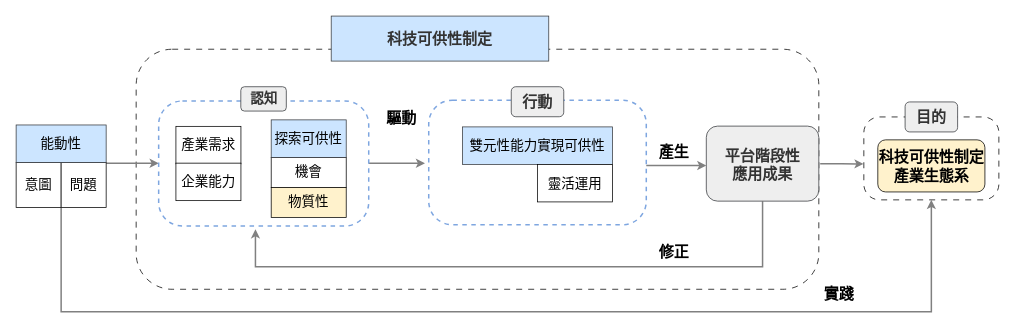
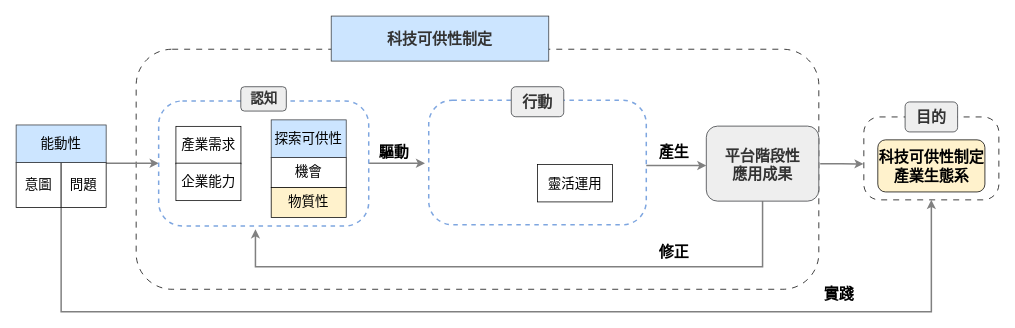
- <mxCell id="3" value="&lt;font style=&quot;font-size: 20px;&quot; face=&quot;標楷體&quot;&gt;&lt;b style=&quot;&quot;&gt;驅&lt;/b&gt;&lt;/font&gt;&lt;b style=&quot;font-size: 20px; font-family: 標楷體; background-color: transparent; color: light-dark(rgb(0, 0, 0), rgb(255, 255, 255));&quot;&gt;動&lt;/b&gt;" style="text;html=1;align=center;verticalAlign=middle;whiteSpace=wrap;rounded=0;fontFamily=Helvetica;fontSize=12;fontColor=default;" parent="1" vertex="1"><mxGeometry x="508.003" y="140.535" width="54.375" height="30" as="geometry" /></mxCell>
+ <mxCell id="3" value="&lt;font style=&quot;font-size: 20px;&quot; face=&quot;標楷體&quot;&gt;&lt;b style=&quot;&quot;&gt;驅&lt;/b&gt;&lt;/font&gt;&lt;b style=&quot;font-size: 20px; font-family: 標楷體; background-color: transparent; color: light-dark(rgb(0, 0, 0), rgb(255, 255, 255));&quot;&gt;動&lt;/b&gt;" style="text;html=1;align=center;verticalAlign=middle;whiteSpace=wrap;rounded=0;fontFamily=Helvetica;fontSize=12;fontColor=default;" parent="1" vertex="1"><mxGeometry x="498.003" y="185.535" width="54.375" height="30" as="geometry" /></mxCell>
- <mxCell id="26" value="雙元性能力實現可供性" style="rounded=0;whiteSpace=wrap;html=1;fontSize=18;fontFamily=標楷體;movable=1;resizable=1;rotatable=1;deletable=1;editable=1;locked=0;connectable=1;fillColor=#cce5ff;strokeColor=#36393d;fontStyle=0;align=center;verticalAlign=middle;fontColor=default;" parent="22" vertex="1"><mxGeometry x="45.0" y="53.54" width="200" height="50" as="geometry" /></mxCell>
